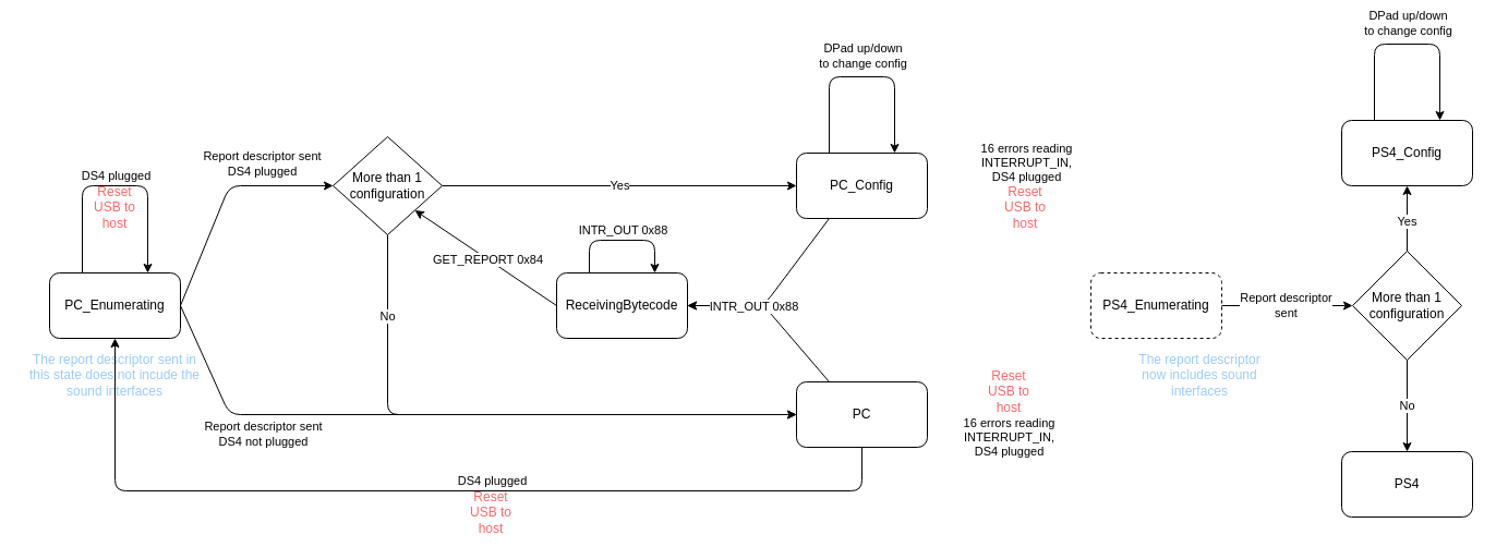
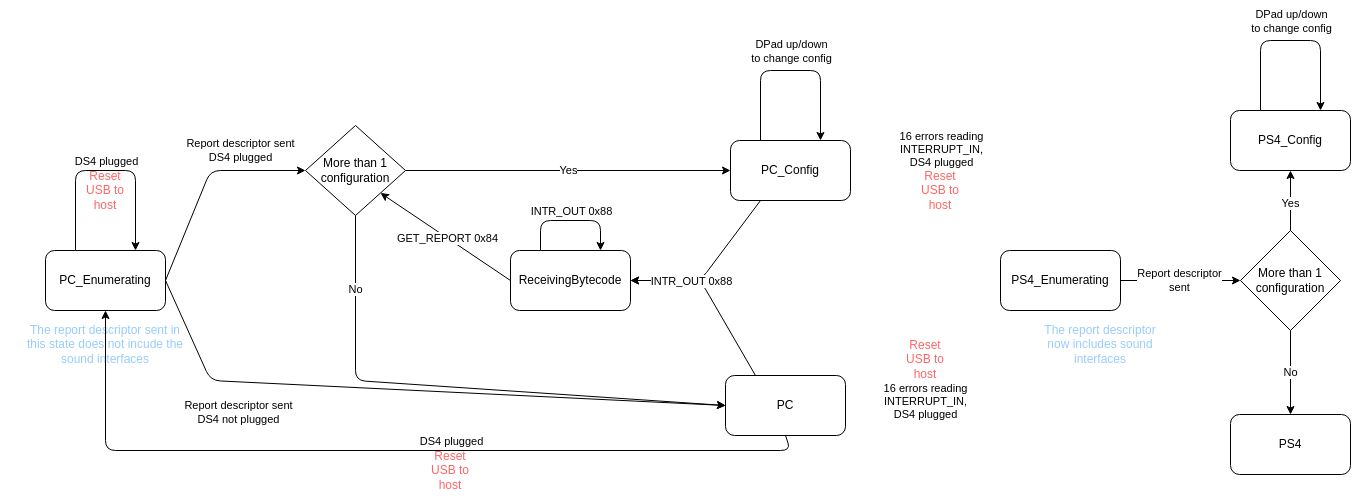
- <mxCell id="14" value="PS4_Enumerating" style="rounded=1;whiteSpace=wrap;html=1;fontColor=#000000;dashed=1;" parent="1" vertex="1"><mxGeometry x="1000" y="250" width="120" height="60" as="geometry" /></mxCell>
+ <mxCell id="14" value="PS4_Enumerating" style="rounded=1;whiteSpace=wrap;html=1;fontColor=#000000;" parent="1" vertex="1"><mxGeometry x="1000" y="250" width="120" height="60" as="geometry" /></mxCell>
- <mxCell id="9" value="PC" style="rounded=1;whiteSpace=wrap;html=1;fontColor=#000000;" parent="1" vertex="1"><mxGeometry x="730" y="350" width="120" height="60" as="geometry" /></mxCell>
+ <mxCell id="9" value="PC" style="rounded=1;whiteSpace=wrap;html=1;fontColor=#000000;" parent="1" vertex="1"><mxGeometry x="725" y="375" width="120" height="60" as="geometry" /></mxCell>
